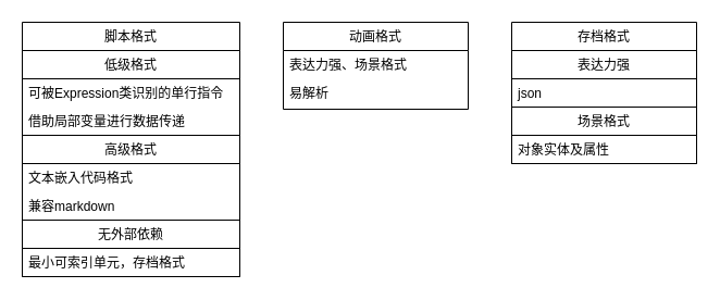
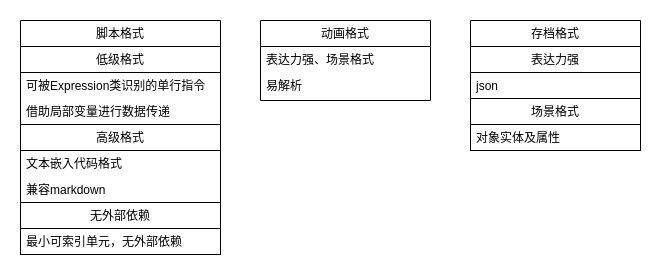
- <mxCell id="10" value="最小可索引单元，存档格式" style="text;strokeColor=none;fillColor=none;align=left;verticalAlign=top;spacingLeft=4;spacingRight=4;overflow=hidden;rotatable=0;points=[[0,0.5],[1,0.5]];portConstraint=eastwest;" parent="9" vertex="1"><mxGeometry y="26" width="200" height="26" as="geometry" /></mxCell>
+ <mxCell id="10" value="最小可索引单元，无外部依赖" style="text;strokeColor=none;fillColor=none;align=left;verticalAlign=top;spacingLeft=4;spacingRight=4;overflow=hidden;rotatable=0;points=[[0,0.5],[1,0.5]];portConstraint=eastwest;" parent="9" vertex="1"><mxGeometry y="26" width="200" height="26" as="geometry" /></mxCell>
